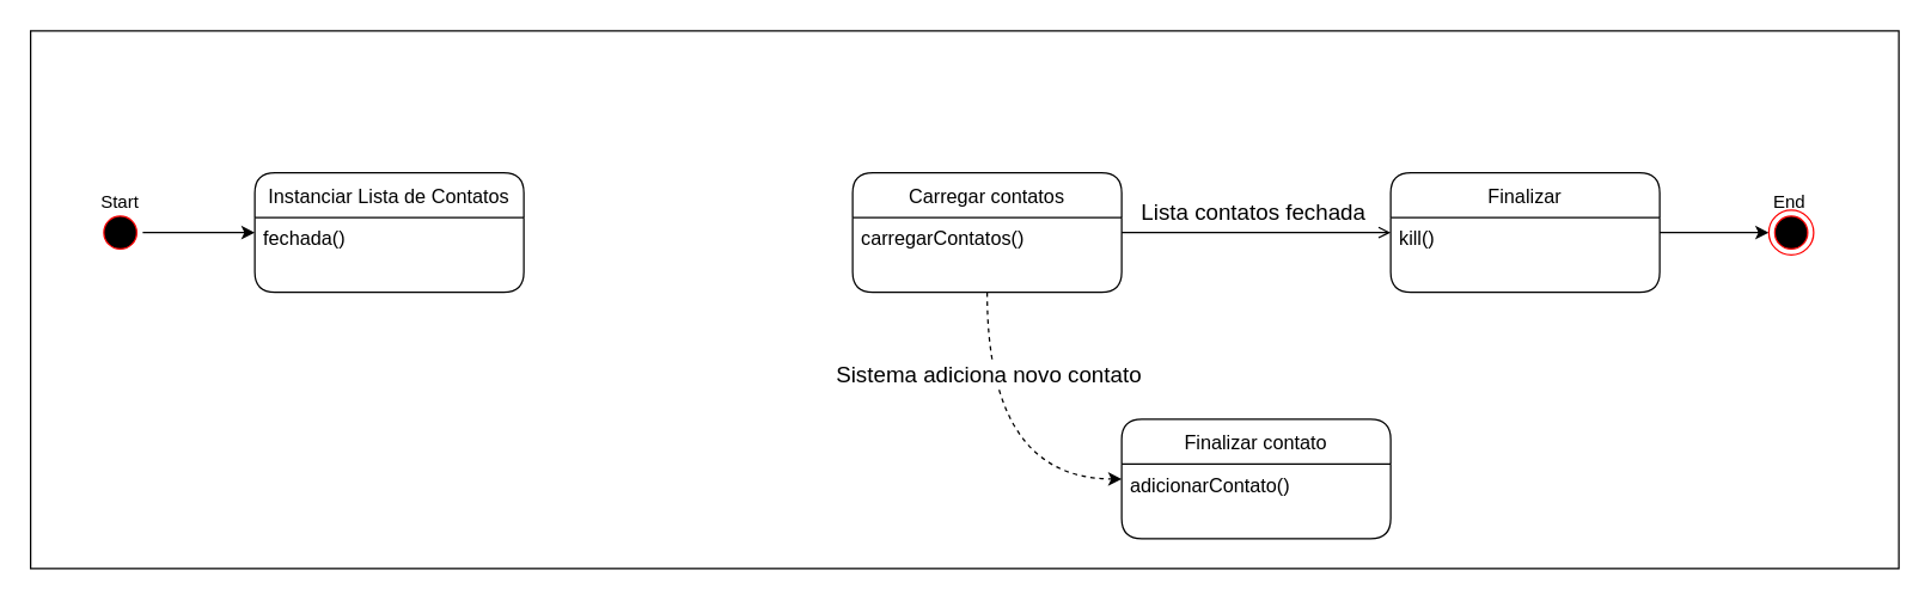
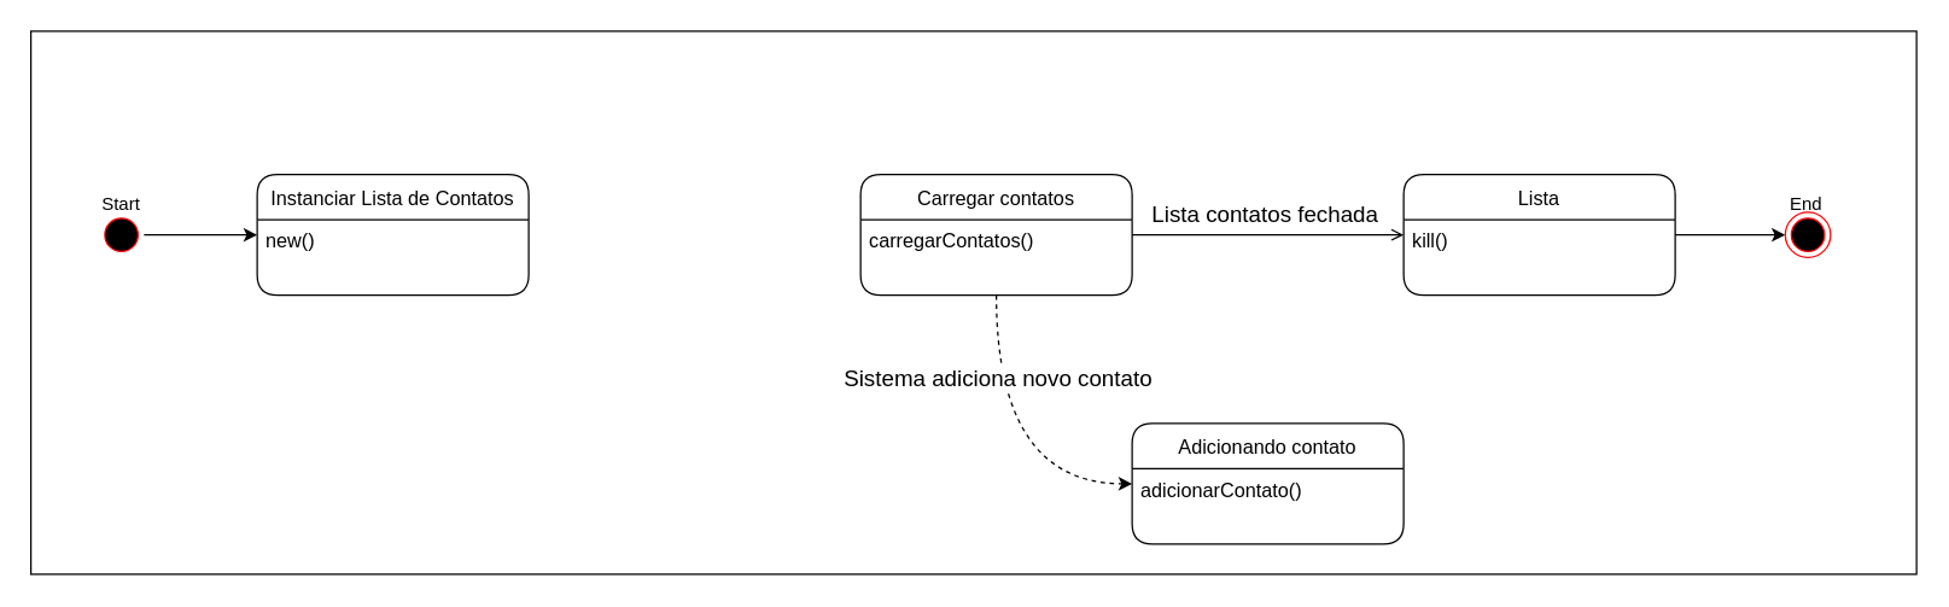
- <mxCell id="9" value="Finalizar" style="swimlane;fontStyle=0;childLayout=stackLayout;horizontal=1;startSize=30;horizontalStack=0;resizeParent=1;resizeParentMax=0;resizeLast=0;collapsible=1;marginBottom=0;rounded=1;fontSize=13;" parent="3" vertex="1"><mxGeometry x="930" y="115" width="180" height="80" as="geometry" /></mxCell>
+ <mxCell id="9" value="Lista" style="swimlane;fontStyle=0;childLayout=stackLayout;horizontal=1;startSize=30;horizontalStack=0;resizeParent=1;resizeParentMax=0;resizeLast=0;collapsible=1;marginBottom=0;rounded=1;fontSize=13;" parent="3" vertex="1"><mxGeometry x="930" y="115" width="180" height="80" as="geometry" /></mxCell>
- <mxCell id="12" value="fechada()" style="text;strokeColor=none;fillColor=none;align=left;verticalAlign=top;spacingLeft=4;spacingRight=4;overflow=hidden;points=[[0,0.5],[1,0.5]];portConstraint=eastwest;rotatable=0;fontSize=13;" parent="11" vertex="1"><mxGeometry y="30" width="180" height="50" as="geometry" /></mxCell>
+ <mxCell id="12" value="new()" style="text;strokeColor=none;fillColor=none;align=left;verticalAlign=top;spacingLeft=4;spacingRight=4;overflow=hidden;points=[[0,0.5],[1,0.5]];portConstraint=eastwest;rotatable=0;fontSize=13;" parent="11" vertex="1"><mxGeometry y="30" width="180" height="50" as="geometry" /></mxCell>
- <mxCell id="13" value="Finalizar contato" style="swimlane;fontStyle=0;childLayout=stackLayout;horizontal=1;startSize=30;horizontalStack=0;resizeParent=1;resizeParentMax=0;resizeLast=0;collapsible=1;marginBottom=0;rounded=1;fontSize=13;" parent="3" vertex="1"><mxGeometry x="750" y="280" width="180" height="80" as="geometry" /></mxCell>
+ <mxCell id="13" value="Adicionando contato" style="swimlane;fontStyle=0;childLayout=stackLayout;horizontal=1;startSize=30;horizontalStack=0;resizeParent=1;resizeParentMax=0;resizeLast=0;collapsible=1;marginBottom=0;rounded=1;fontSize=13;" parent="3" vertex="1"><mxGeometry x="750" y="280" width="180" height="80" as="geometry" /></mxCell>
